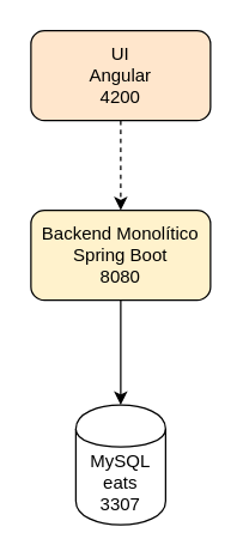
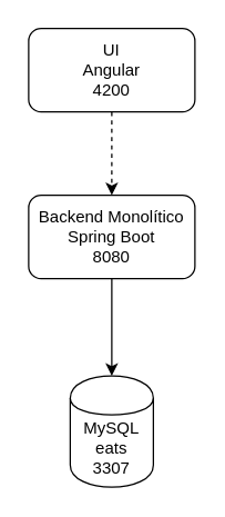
- <mxCell id="4" value="UI&lt;br&gt;Angular&lt;br&gt;4200" style="rounded=1;whiteSpace=wrap;html=1;fillColor=#ffe6cc;" vertex="1" parent="1"><mxGeometry x="20" y="20" width="120" height="60" as="geometry" /></mxCell>
+ <mxCell id="4" value="UI&lt;br&gt;Angular&lt;br&gt;4200" style="rounded=1;whiteSpace=wrap;html=1;" vertex="1" parent="1"><mxGeometry x="20" y="20" width="120" height="60" as="geometry" /></mxCell>
- <mxCell id="6" value="Backend Monolítico&lt;br&gt;Spring Boot&lt;br&gt;8080" style="rounded=1;whiteSpace=wrap;html=1;fillColor=#fff2cc;" vertex="1" parent="1"><mxGeometry x="20" y="140" width="120" height="60" as="geometry" /></mxCell>
+ <mxCell id="6" value="Backend Monolítico&lt;br&gt;Spring Boot&lt;br&gt;8080" style="rounded=1;whiteSpace=wrap;html=1;" vertex="1" parent="1"><mxGeometry x="20" y="140" width="120" height="60" as="geometry" /></mxCell>
